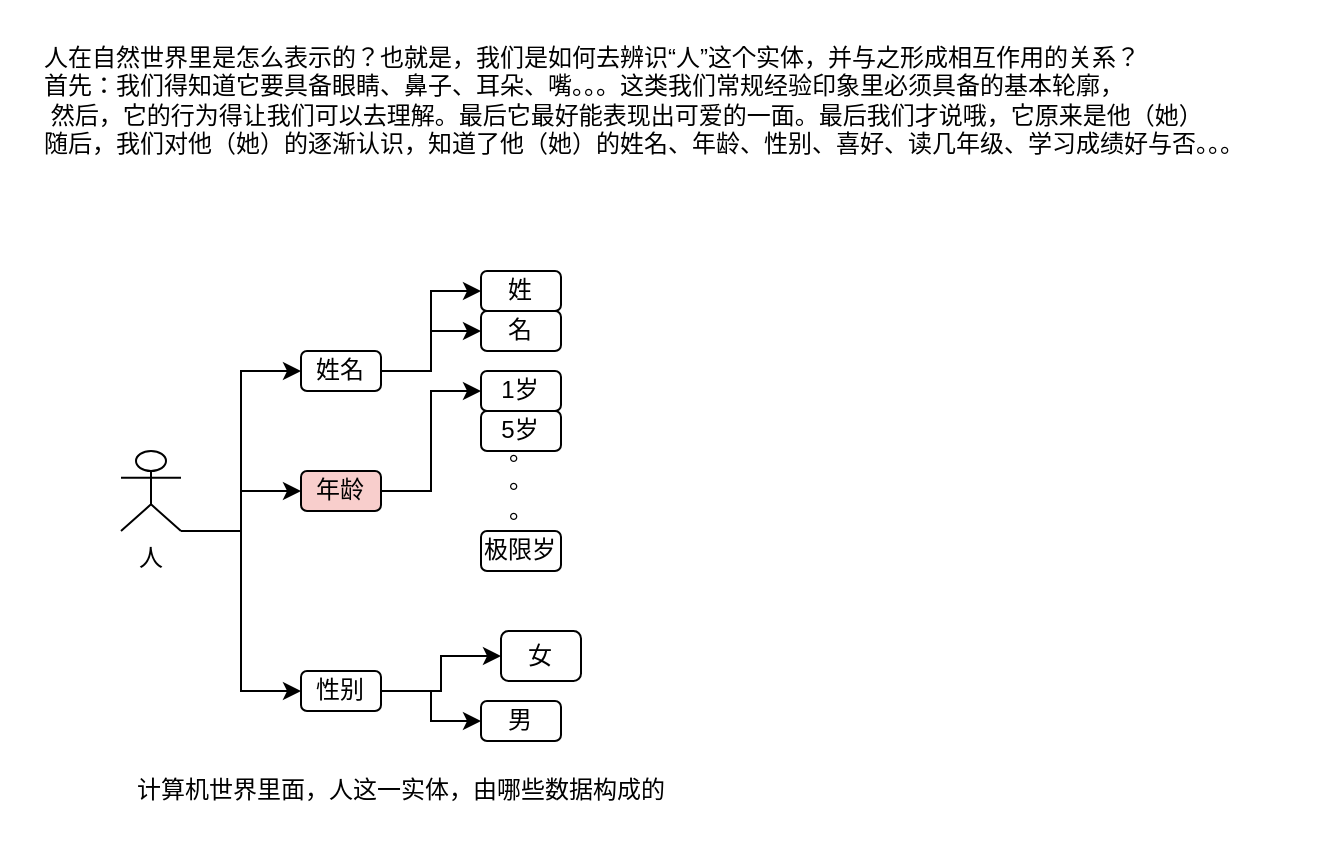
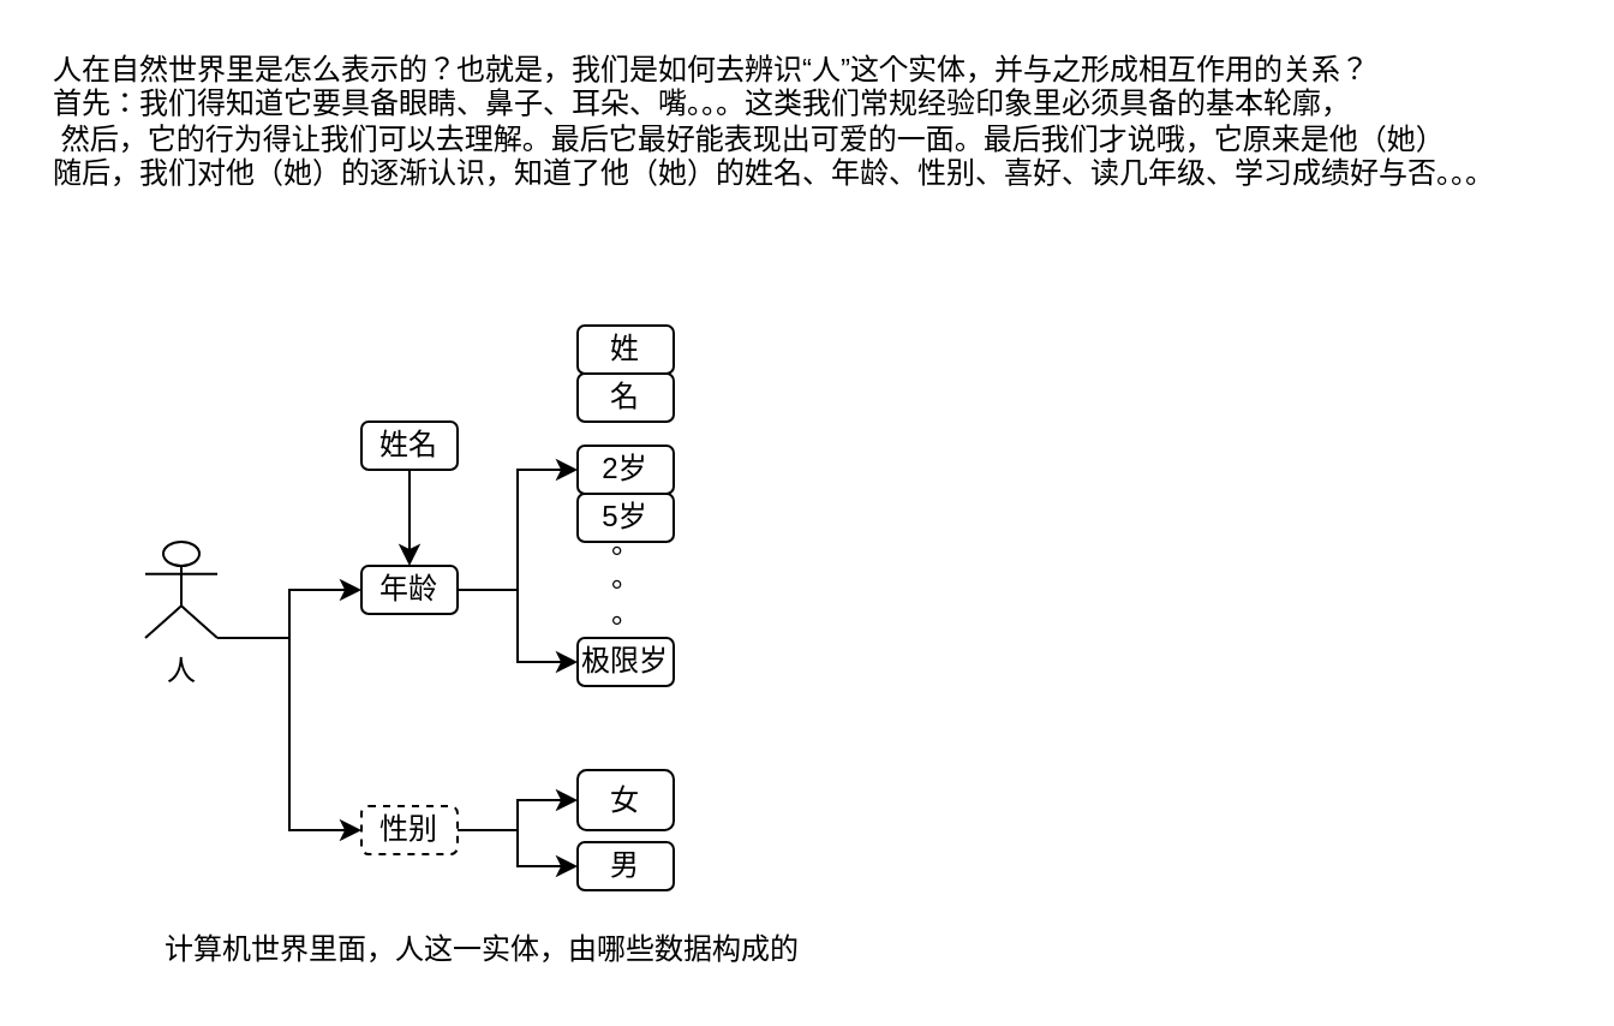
- <mxCell id="7" value="" style="edgeStyle=orthogonalEdgeStyle;rounded=0;orthogonalLoop=1;jettySize=auto;html=1;entryX=0;entryY=0.5;entryDx=0;entryDy=0;" edge="1" parent="1" source="9" target="16"><mxGeometry relative="1" as="geometry"><mxPoint x="230" y="185" as="targetPoint" /></mxGeometry></mxCell>
+ <mxCell id="7" value="" style="edgeStyle=orthogonalEdgeStyle;rounded=0;orthogonalLoop=1;jettySize=auto;html=1;" edge="1" parent="1" source="9" target="12"><mxGeometry relative="1" as="geometry"><mxPoint x="230" y="185" as="targetPoint" /></mxGeometry></mxCell>
- <mxCell id="8" style="edgeStyle=orthogonalEdgeStyle;rounded=0;orthogonalLoop=1;jettySize=auto;html=1;exitX=1;exitY=0.5;exitDx=0;exitDy=0;" edge="1" parent="1" source="9" target="17"><mxGeometry relative="1" as="geometry" /></mxCell>
- <mxCell id="18" value="1岁" style="rounded=1;whiteSpace=wrap;html=1;align=center;" vertex="1" parent="1"><mxGeometry x="240" y="185" width="40" height="20" as="geometry" /></mxCell>
+ <mxCell id="18" value="2岁" style="rounded=1;whiteSpace=wrap;html=1;align=center;" vertex="1" parent="1"><mxGeometry x="240" y="185" width="40" height="20" as="geometry" /></mxCell>
- <mxCell id="6" value="" style="edgeStyle=elbowEdgeStyle;elbow=horizontal;endArrow=classic;html=1;rounded=0;exitX=1;exitY=1;exitDx=0;exitDy=0;exitPerimeter=0;entryX=0;entryY=0.5;entryDx=0;entryDy=0;" edge="1" parent="1" source="4" target="9"><mxGeometry width="50" height="50" relative="1" as="geometry"><mxPoint x="110" y="285" as="sourcePoint" /><mxPoint x="140" y="185" as="targetPoint" /><Array as="points"><mxPoint x="120" y="215" /><mxPoint x="115" y="245" /></Array></mxGeometry></mxCell>
- <mxCell id="12" value="年龄" style="rounded=1;whiteSpace=wrap;html=1;align=center;fillColor=#f8cecc;" vertex="1" parent="1"><mxGeometry x="150" y="235" width="40" height="20" as="geometry" /></mxCell>
+ <mxCell id="12" value="年龄" style="rounded=1;whiteSpace=wrap;html=1;align=center;" vertex="1" parent="1"><mxGeometry x="150" y="235" width="40" height="20" as="geometry" /></mxCell>
+ <mxCell id="11" style="edgeStyle=orthogonalEdgeStyle;rounded=0;orthogonalLoop=1;jettySize=auto;html=1;exitX=1;exitY=0.5;exitDx=0;exitDy=0;entryX=0;entryY=0.5;entryDx=0;entryDy=0;" edge="1" parent="1" source="12" target="20"><mxGeometry relative="1" as="geometry" /></mxCell>
- <mxCell id="23" value="女" style="rounded=1;whiteSpace=wrap;html=1;align=center;" vertex="1" parent="1"><mxGeometry x="250" y="315" width="40" height="25" as="geometry" /></mxCell>
+ <mxCell id="23" value="女" style="rounded=1;whiteSpace=wrap;html=1;align=center;" vertex="1" parent="1"><mxGeometry x="240" y="320" width="40" height="25" as="geometry" /></mxCell>
- <mxCell id="15" value="性别" style="rounded=1;whiteSpace=wrap;html=1;align=center;" vertex="1" parent="1"><mxGeometry x="150" y="335" width="40" height="20" as="geometry" /></mxCell>
+ <mxCell id="15" value="性别" style="rounded=1;whiteSpace=wrap;html=1;align=center;dashed=1;" vertex="1" parent="1"><mxGeometry x="150" y="335" width="40" height="20" as="geometry" /></mxCell>
